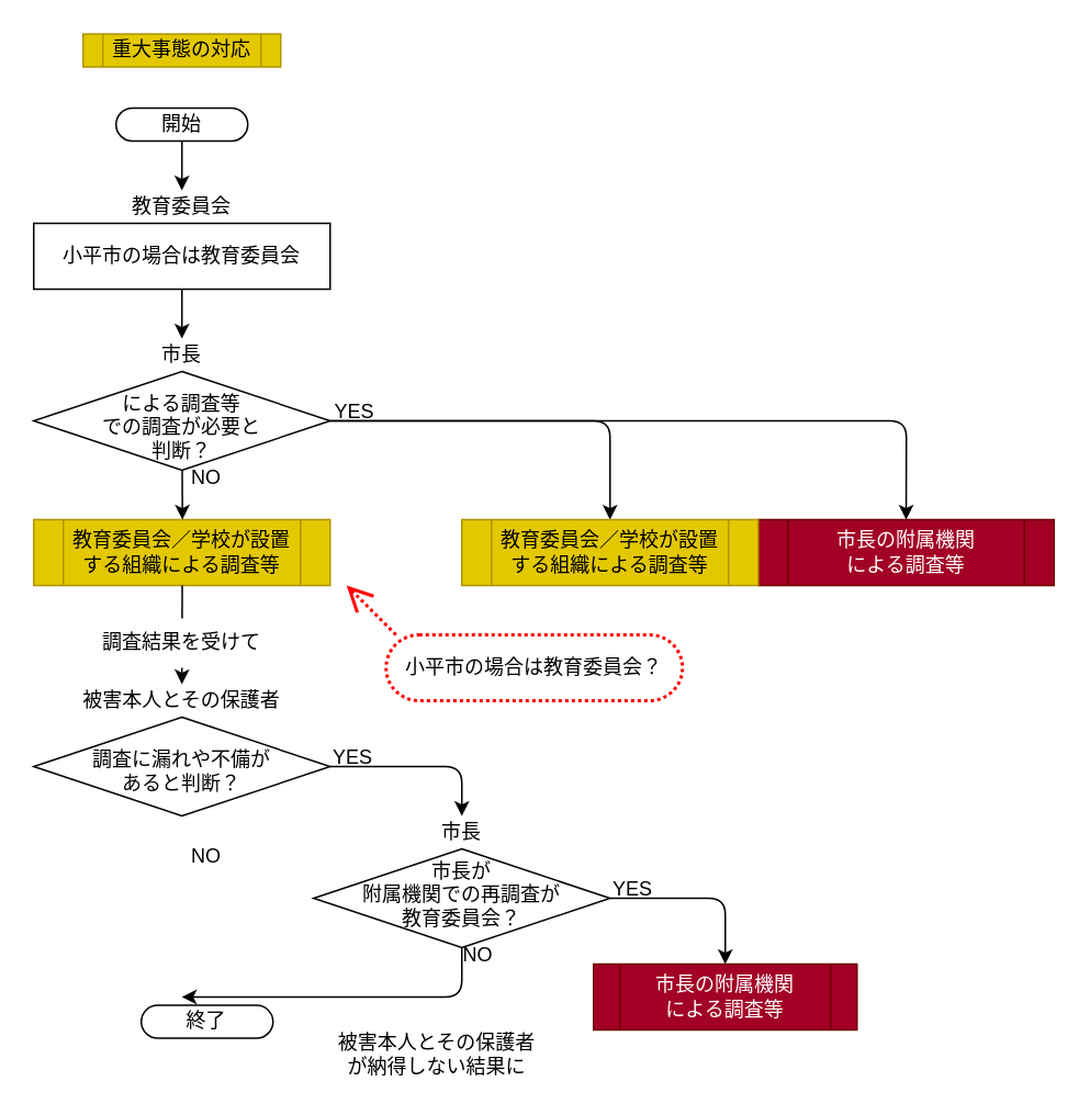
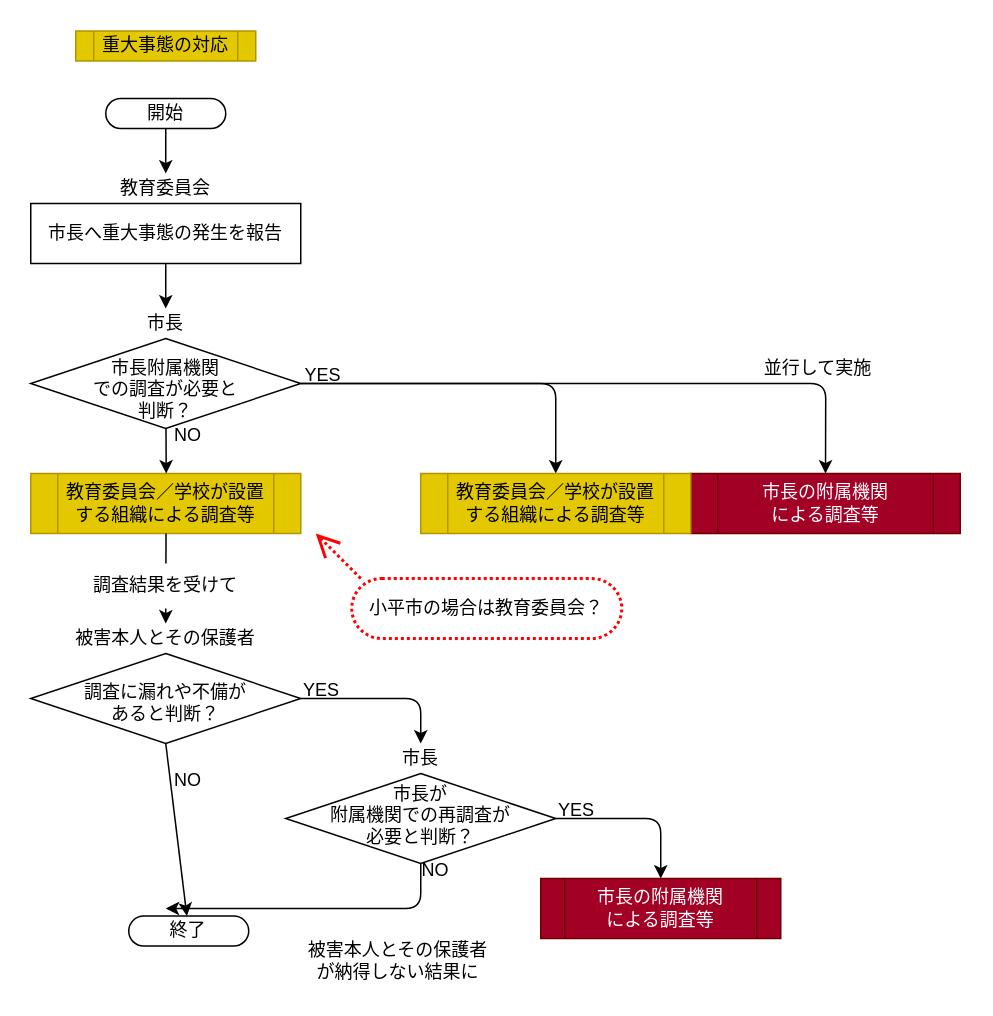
- <mxCell id="11" value="小平市の場合は教育委員会" style="rounded=0;whiteSpace=wrap;html=1;" parent="7" vertex="1"><mxGeometry y="135" width="180" height="40" as="geometry" x="20" /></mxCell>
+ <mxCell id="11" value="市長へ重大事態の発生を報告" style="rounded=0;whiteSpace=wrap;html=1;" parent="7" vertex="1"><mxGeometry y="135" width="180" height="40" as="geometry" x="20" /></mxCell>
+ <mxCell id="10" value="並行して実施" style="text;html=1;strokeColor=none;fillColor=none;align=center;verticalAlign=middle;whiteSpace=wrap;rounded=0;" parent="7" vertex="1"><mxGeometry x="500" y="235" width="90" height="20" as="geometry" /></mxCell>
- <mxCell id="14" value="による調査等&lt;br&gt;での調査が必要と&lt;br&gt;判断？" style="rhombus;whiteSpace=wrap;html=1;spacingTop=7;" parent="7" vertex="1"><mxGeometry y="225" width="180" height="60" as="geometry" x="20" /></mxCell>
+ <mxCell id="14" value="市長附属機関&lt;br&gt;での調査が必要と&lt;br&gt;判断？" style="rhombus;whiteSpace=wrap;html=1;spacingTop=7;" parent="7" vertex="1"><mxGeometry y="225" width="180" height="60" as="geometry" x="20" /></mxCell>
- <mxCell id="26" value="市長が&lt;br&gt;附属機関での再調査が&lt;br&gt;教育委員会？" style="rhombus;whiteSpace=wrap;html=1;spacingTop=-4;" parent="7" vertex="1"><mxGeometry x="190" y="515.02" width="180" height="60" as="geometry" /></mxCell>
+ <mxCell id="26" value="市長が&lt;br&gt;附属機関での再調査が&lt;br&gt;必要と判断？" style="rhombus;whiteSpace=wrap;html=1;spacingTop=-4;" parent="7" vertex="1"><mxGeometry x="190" y="515.02" width="180" height="60" as="geometry" /></mxCell>
+ <mxCell id="21" style="edgeStyle=none;html=1;exitX=0.5;exitY=1;exitDx=0;exitDy=0;" parent="7" source="22" target="29" edge="1"><mxGeometry relative="1" as="geometry"><mxPoint x="110.06" y="515" as="sourcePoint" /></mxGeometry></mxCell>
